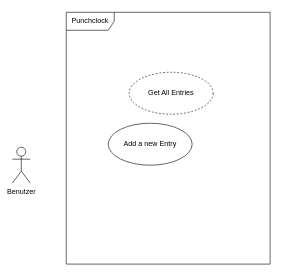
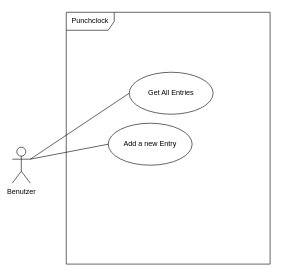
- <mxCell id="3" value="Get All Entries" style="ellipse;whiteSpace=wrap;html=1;dashed=1;" parent="1" vertex="1"><mxGeometry x="215" y="120" width="140" height="70" as="geometry" /></mxCell>
+ <mxCell id="3" value="Get All Entries" style="ellipse;whiteSpace=wrap;html=1;" parent="1" vertex="1"><mxGeometry x="215" y="120" width="140" height="70" as="geometry" /></mxCell>
+ <mxCell id="6" value="" style="edgeStyle=none;html=1;endArrow=none;verticalAlign=bottom;exitX=1;exitY=0.333;exitDx=0;exitDy=0;exitPerimeter=0;entryX=0;entryY=0.5;entryDx=0;entryDy=0;" edge="1" parent="1" source="5" target="3"><mxGeometry width="160" relative="1" as="geometry"><mxPoint x="-70" y="140" as="sourcePoint" /><mxPoint x="90" y="140" as="targetPoint" /></mxGeometry></mxCell>
+ <mxCell id="7" value="" style="edgeStyle=none;html=1;endArrow=none;verticalAlign=bottom;exitX=1;exitY=0.333;exitDx=0;exitDy=0;exitPerimeter=0;entryX=0;entryY=0.5;entryDx=0;entryDy=0;" edge="1" parent="1" source="5" target="4"><mxGeometry width="160" relative="1" as="geometry"><mxPoint x="60" y="275" as="sourcePoint" /><mxPoint x="225" y="165" as="targetPoint" /></mxGeometry></mxCell>
